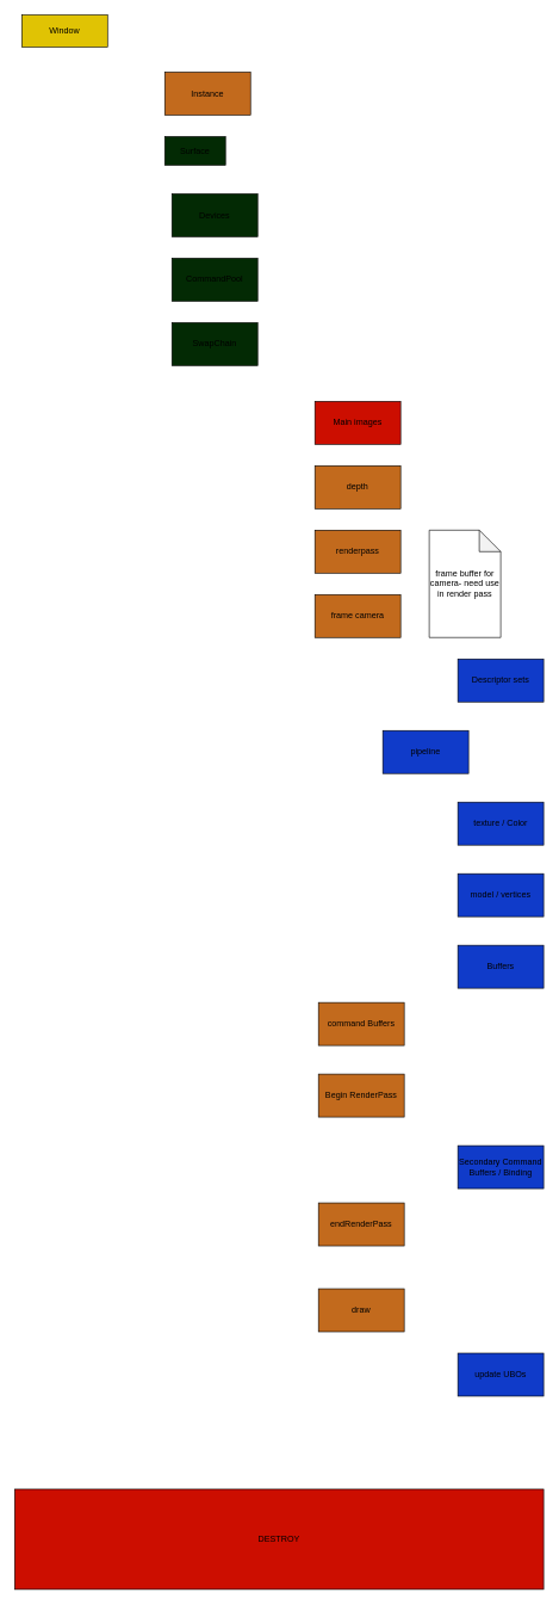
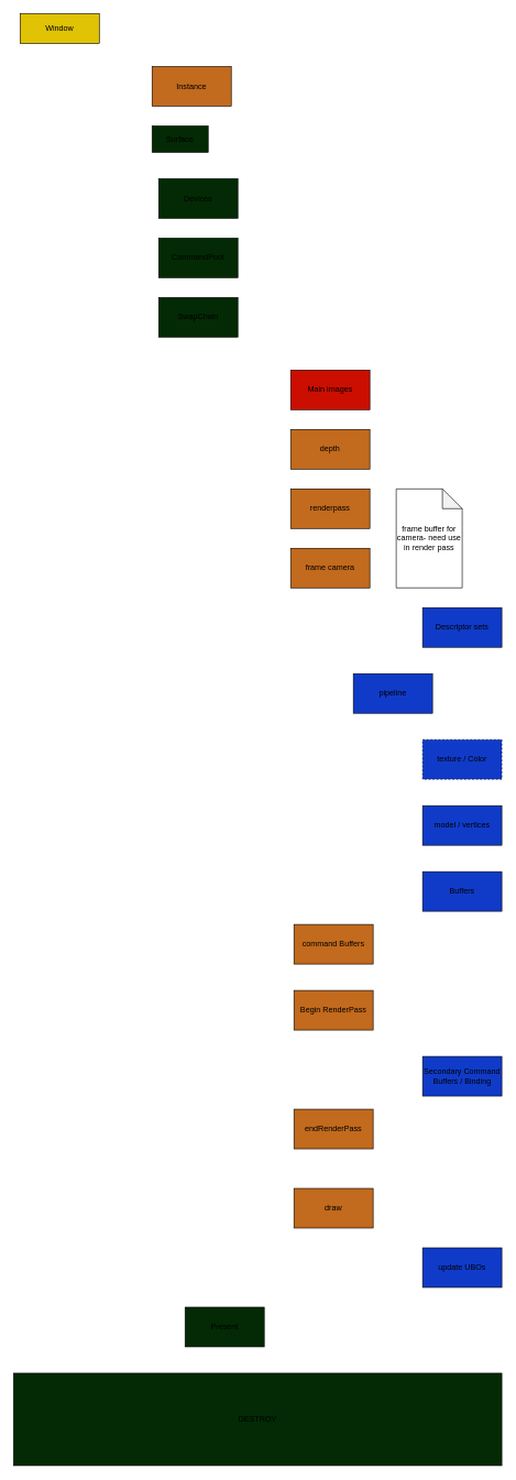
- <mxCell id="13" value="texture / Color" style="rounded=0;whiteSpace=wrap;html=1;fillColor=#103BC9;" parent="1" vertex="1"><mxGeometry x="640" y="1120" width="120" height="60" as="geometry" /></mxCell>
+ <mxCell id="13" value="texture / Color" style="rounded=0;whiteSpace=wrap;html=1;fillColor=#103BC9;dashed=1;" parent="1" vertex="1"><mxGeometry x="640" y="1120" width="120" height="60" as="geometry" /></mxCell>
+ <mxCell id="23" value="Present" style="rounded=0;whiteSpace=wrap;html=1;fillColor=#032A04;" parent="1" vertex="1"><mxGeometry x="280" y="1980" width="120" height="60" as="geometry" /></mxCell>
- <mxCell id="25" value="DESTROY" style="rounded=0;whiteSpace=wrap;html=1;fillColor=#CC0E00;" vertex="1" parent="1"><mxGeometry x="20" y="2080" width="740" height="140" as="geometry" /></mxCell>
+ <mxCell id="25" value="DESTROY" style="rounded=0;whiteSpace=wrap;html=1;fillColor=#032a04;" vertex="1" parent="1"><mxGeometry x="20" y="2080" width="740" height="140" as="geometry" /></mxCell>
